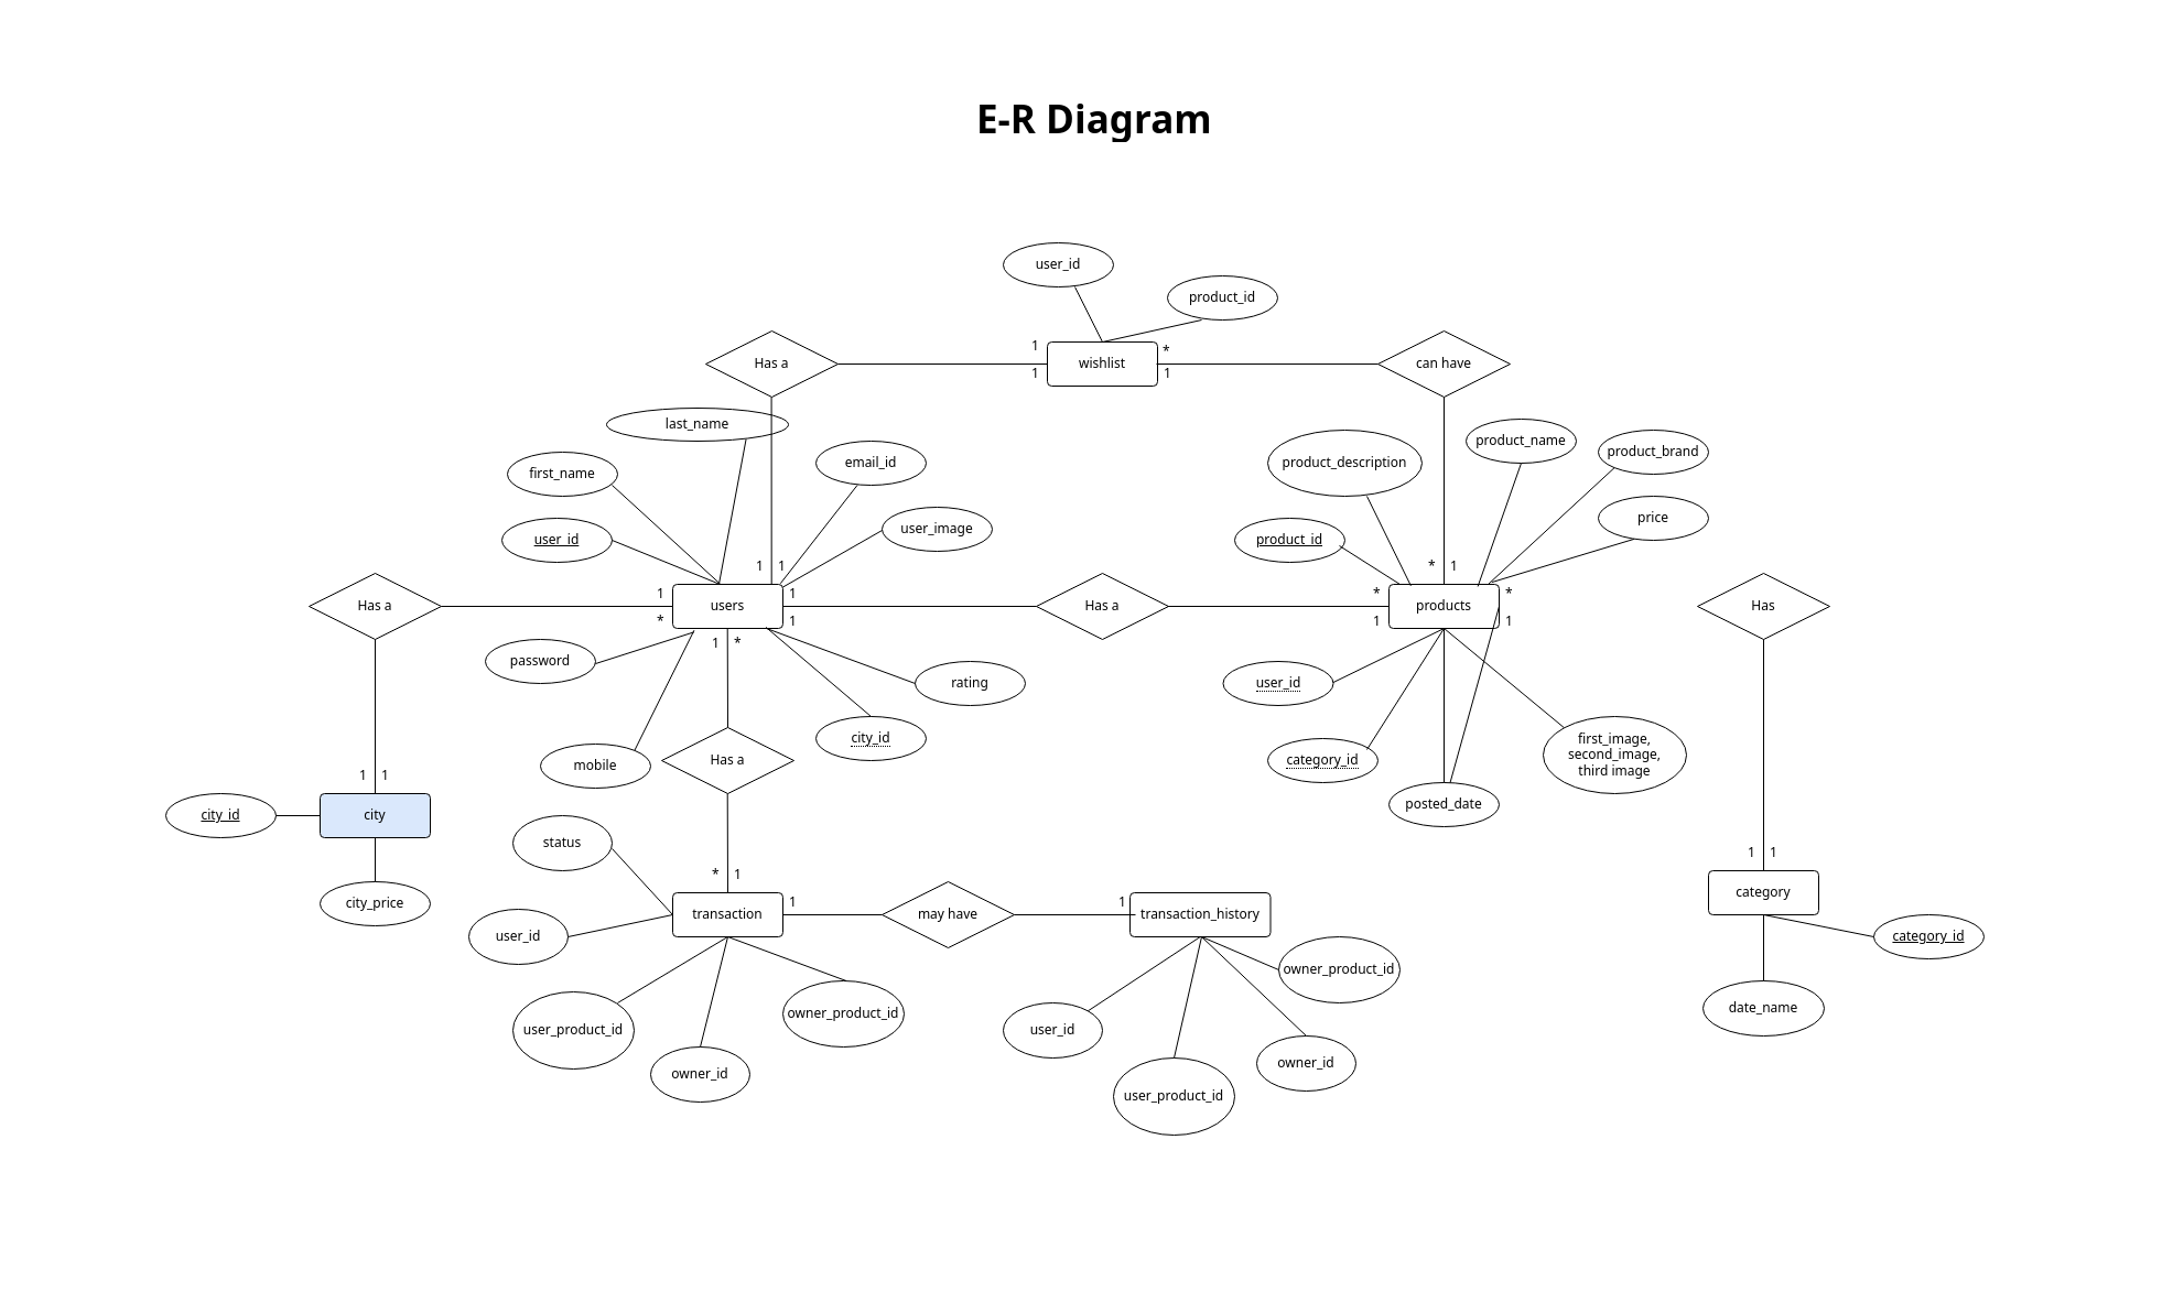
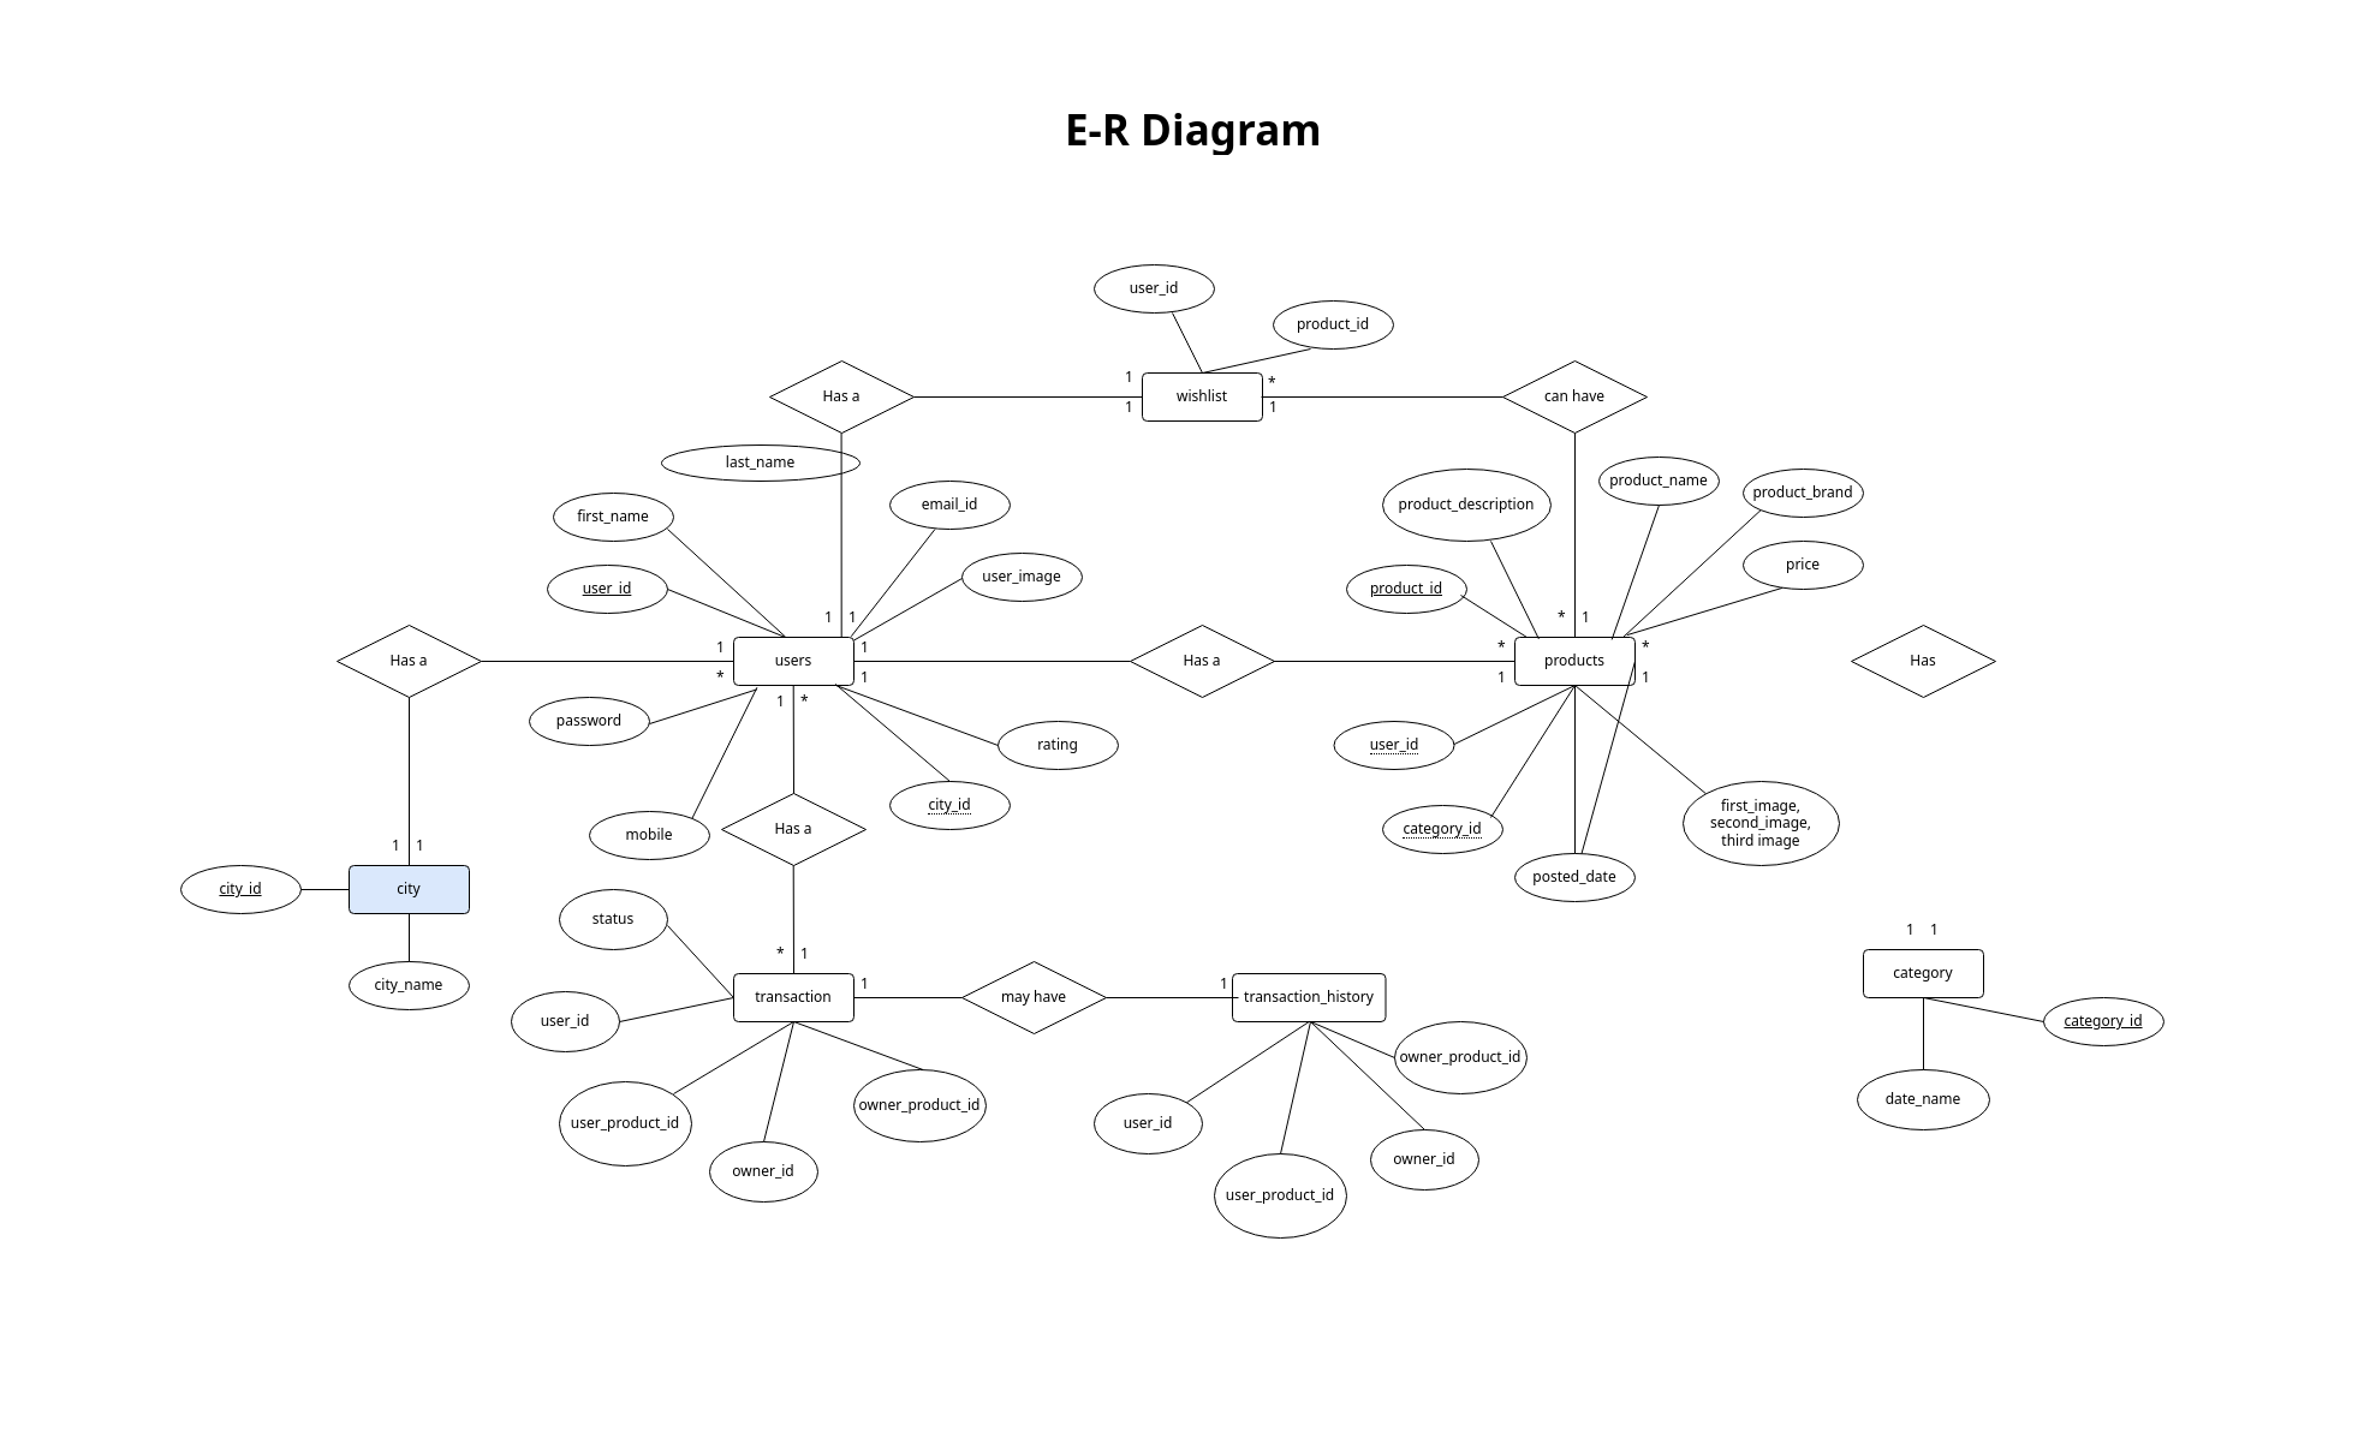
- <mxCell id="103" value="" style="endArrow=none;html=1;rounded=0;entryX=0.767;entryY=0.946;entryDx=0;entryDy=0;exitX=0.421;exitY=-0.02;exitDx=0;exitDy=0;exitPerimeter=0;entryPerimeter=0;" parent="1" source="3" target="6" edge="1"><mxGeometry relative="1" as="geometry"><mxPoint x="719" y="401" as="sourcePoint" /><mxPoint x="630" y="430" as="targetPoint" /></mxGeometry></mxCell>
- <mxCell id="34" value="" style="endArrow=none;html=1;rounded=0;entryX=0.5;entryY=0;entryDx=0;entryDy=0;exitX=0.5;exitY=1;exitDx=0;exitDy=0;" parent="1" source="33" target="30" edge="1"><mxGeometry relative="1" as="geometry"><mxPoint x="1510" y="630" as="sourcePoint" /><mxPoint x="1670" y="630" as="targetPoint" /></mxGeometry></mxCell>
- <mxCell id="42" value="&lt;font data-font-src=&quot;https://fonts.googleapis.com/css?family=Noto+Sans&quot; face=&quot;Noto Sans&quot;&gt;city_price&lt;/font&gt;" style="ellipse;whiteSpace=wrap;html=1;align=center;" parent="1" vertex="1"><mxGeometry x="290" y="800" width="100" height="40" as="geometry" /></mxCell>
+ <mxCell id="42" value="&lt;font data-font-src=&quot;https://fonts.googleapis.com/css?family=Noto+Sans&quot; face=&quot;Noto Sans&quot;&gt;city_name&lt;/font&gt;" style="ellipse;whiteSpace=wrap;html=1;align=center;" parent="1" vertex="1"><mxGeometry x="290" y="800" width="100" height="40" as="geometry" /></mxCell>
